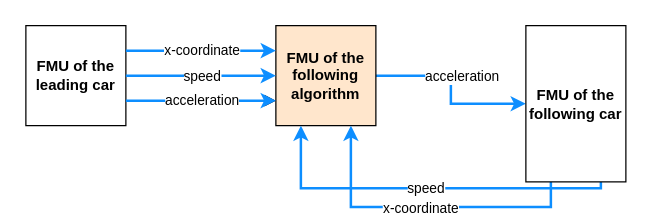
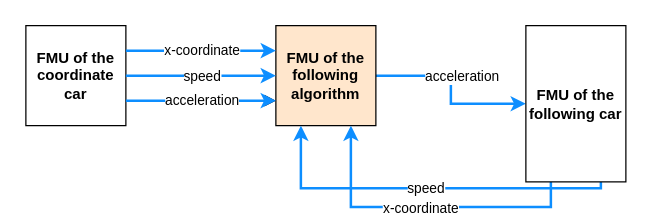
- <mxCell id="4" value="FMU of the leading car" style="whiteSpace=wrap;html=1;aspect=fixed;fontStyle=1;" vertex="1" parent="1"><mxGeometry x="20" y="20" width="80" height="80" as="geometry" /></mxCell>
+ <mxCell id="4" value="FMU of the coordinate car" style="whiteSpace=wrap;html=1;aspect=fixed;fontStyle=1;" vertex="1" parent="1"><mxGeometry x="20" y="20" width="80" height="80" as="geometry" /></mxCell>
